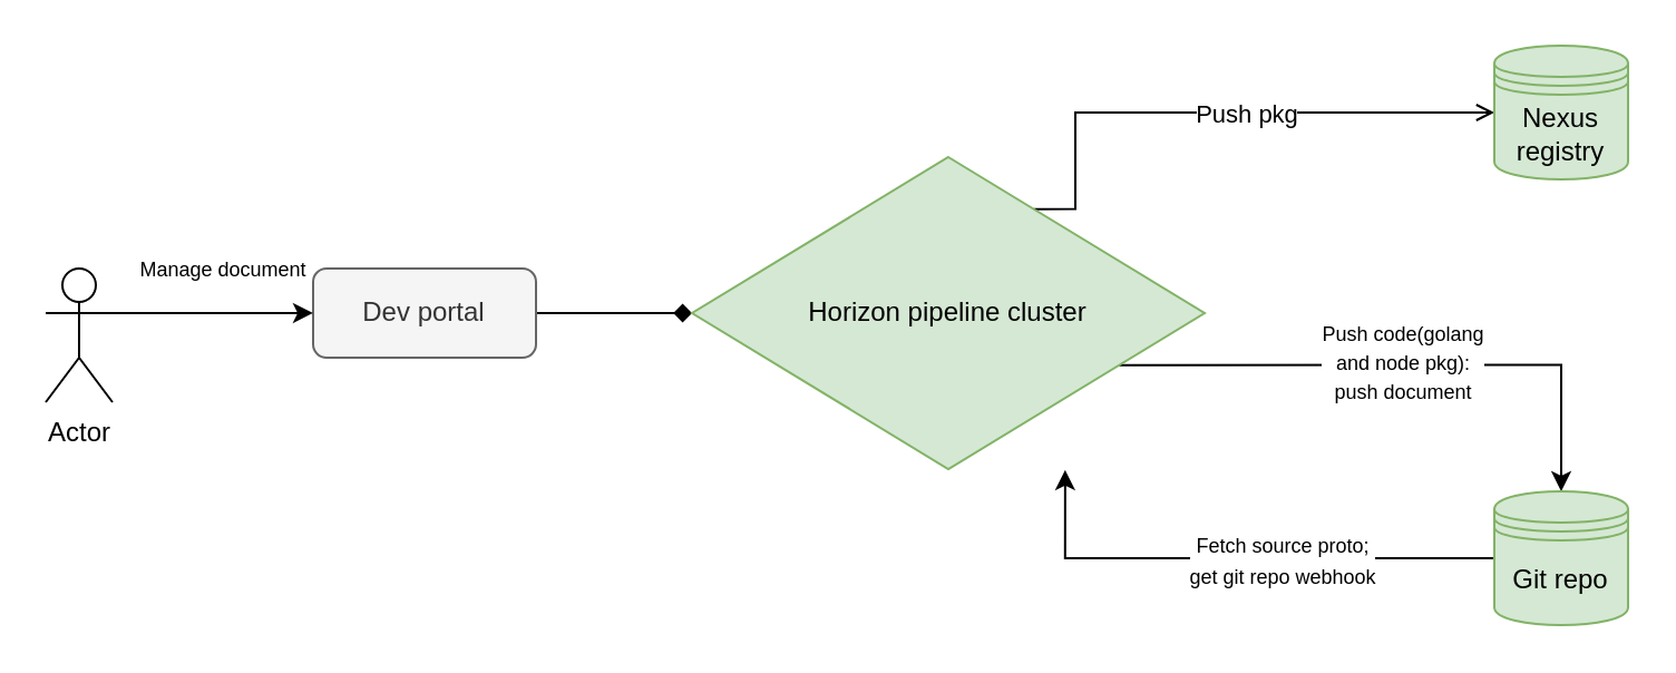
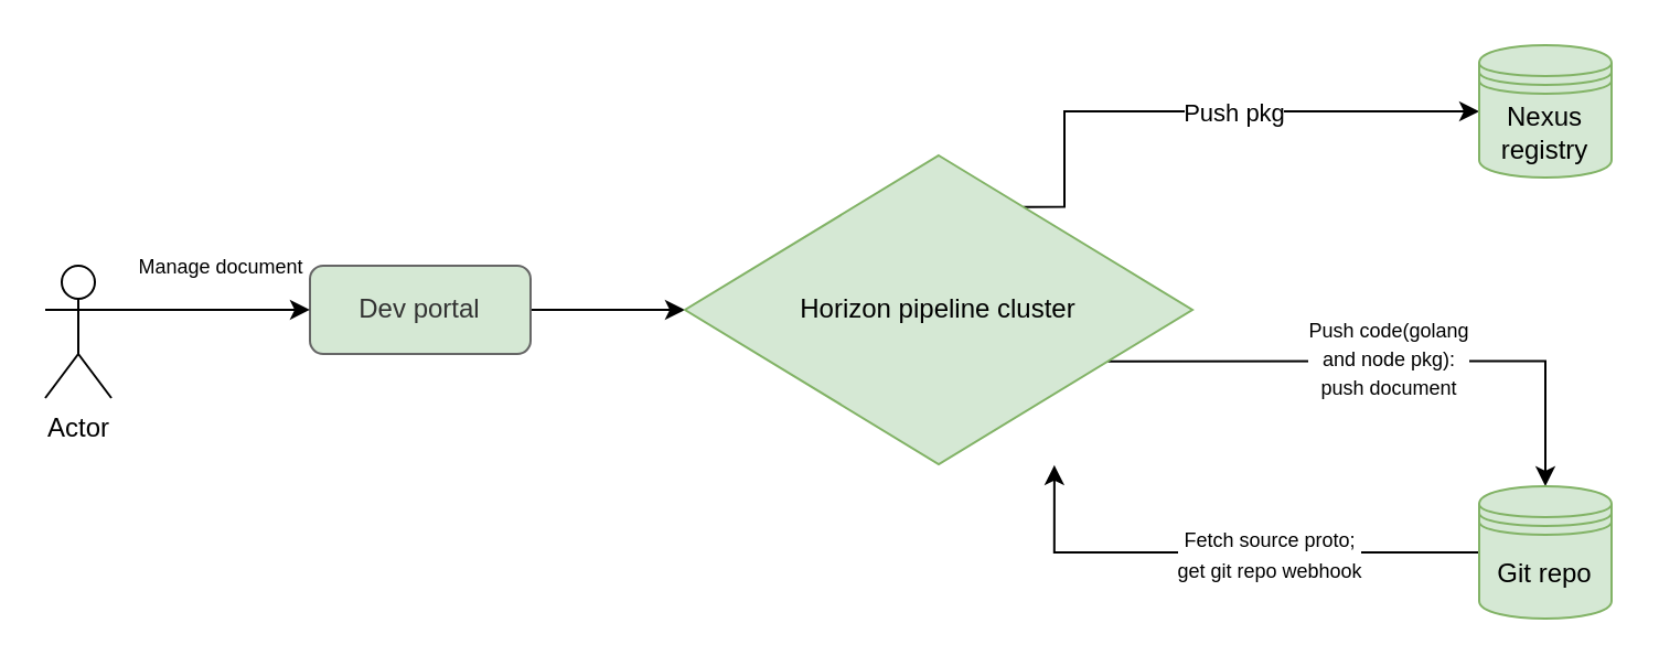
- <mxCell id="8" style="edgeStyle=orthogonalEdgeStyle;rounded=0;orthogonalLoop=1;jettySize=auto;html=1;exitX=0.75;exitY=0;exitDx=0;exitDy=0;entryX=0;entryY=0.5;entryDx=0;entryDy=0;endArrow=open;" parent="1" source="10" target="14" edge="1"><mxGeometry relative="1" as="geometry"><Array as="points"><mxPoint x="482" y="50" /></Array></mxGeometry></mxCell>
+ <mxCell id="8" style="edgeStyle=orthogonalEdgeStyle;rounded=0;orthogonalLoop=1;jettySize=auto;html=1;exitX=0.75;exitY=0;exitDx=0;exitDy=0;entryX=0;entryY=0.5;entryDx=0;entryDy=0;" parent="1" source="10" target="14" edge="1"><mxGeometry relative="1" as="geometry"><Array as="points"><mxPoint x="482" y="50" /></Array></mxGeometry></mxCell>
- <mxCell id="3" value="Dev portal" style="rounded=1;whiteSpace=wrap;html=1;fillColor=#f5f5f5;strokeColor=#666666;fontColor=#333333;" parent="1" vertex="1"><mxGeometry x="140" y="120" width="100" height="40" as="geometry" /></mxCell>
+ <mxCell id="3" value="Dev portal" style="rounded=1;whiteSpace=wrap;html=1;fillColor=#d5e8d4;strokeColor=#666666;fontColor=#333333;" parent="1" vertex="1"><mxGeometry x="140" y="120" width="100" height="40" as="geometry" /></mxCell>
- <mxCell id="2" style="edgeStyle=orthogonalEdgeStyle;rounded=0;orthogonalLoop=1;jettySize=auto;html=1;exitX=1;exitY=0.5;exitDx=0;exitDy=0;entryX=0;entryY=0.5;entryDx=0;entryDy=0;endArrow=diamond;" parent="1" source="3" target="10" edge="1"><mxGeometry relative="1" as="geometry" /></mxCell>
+ <mxCell id="2" style="edgeStyle=orthogonalEdgeStyle;rounded=0;orthogonalLoop=1;jettySize=auto;html=1;exitX=1;exitY=0.5;exitDx=0;exitDy=0;entryX=0;entryY=0.5;entryDx=0;entryDy=0;" parent="1" source="3" target="10" edge="1"><mxGeometry relative="1" as="geometry" /></mxCell>
